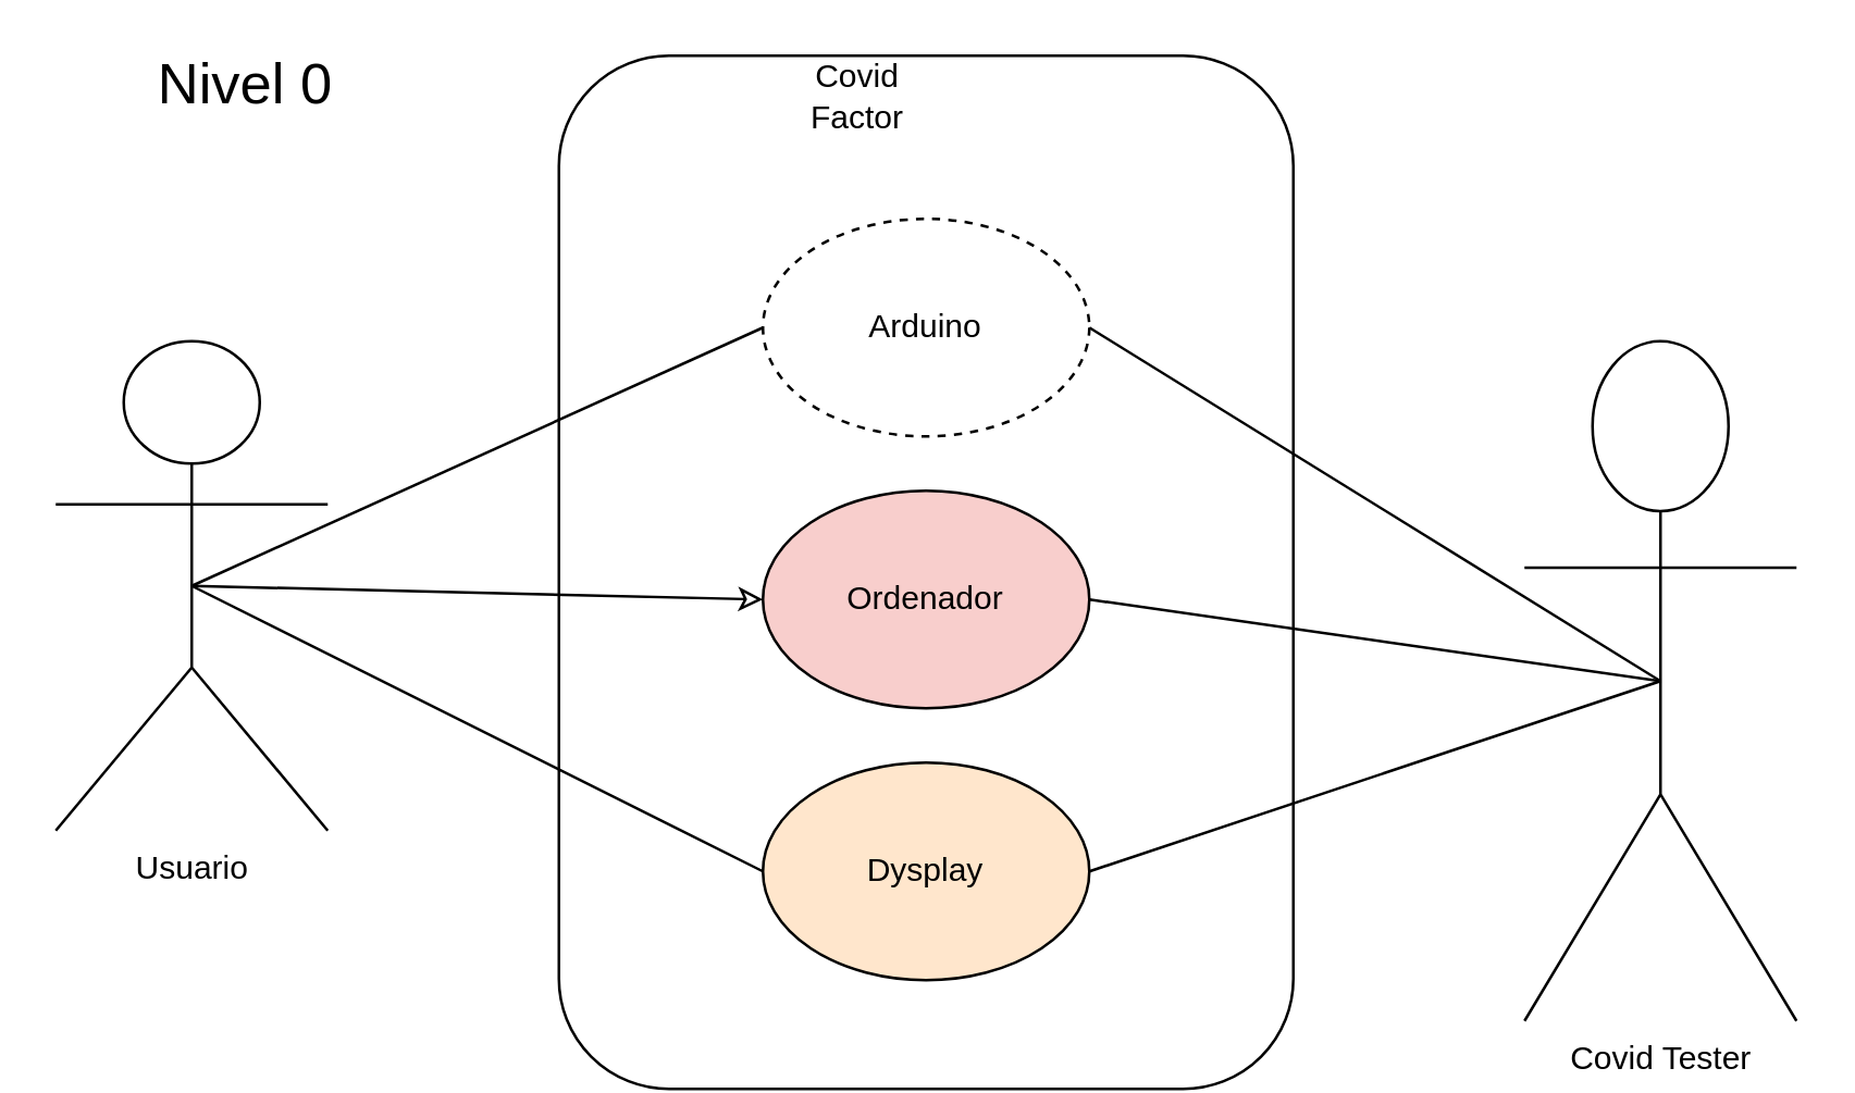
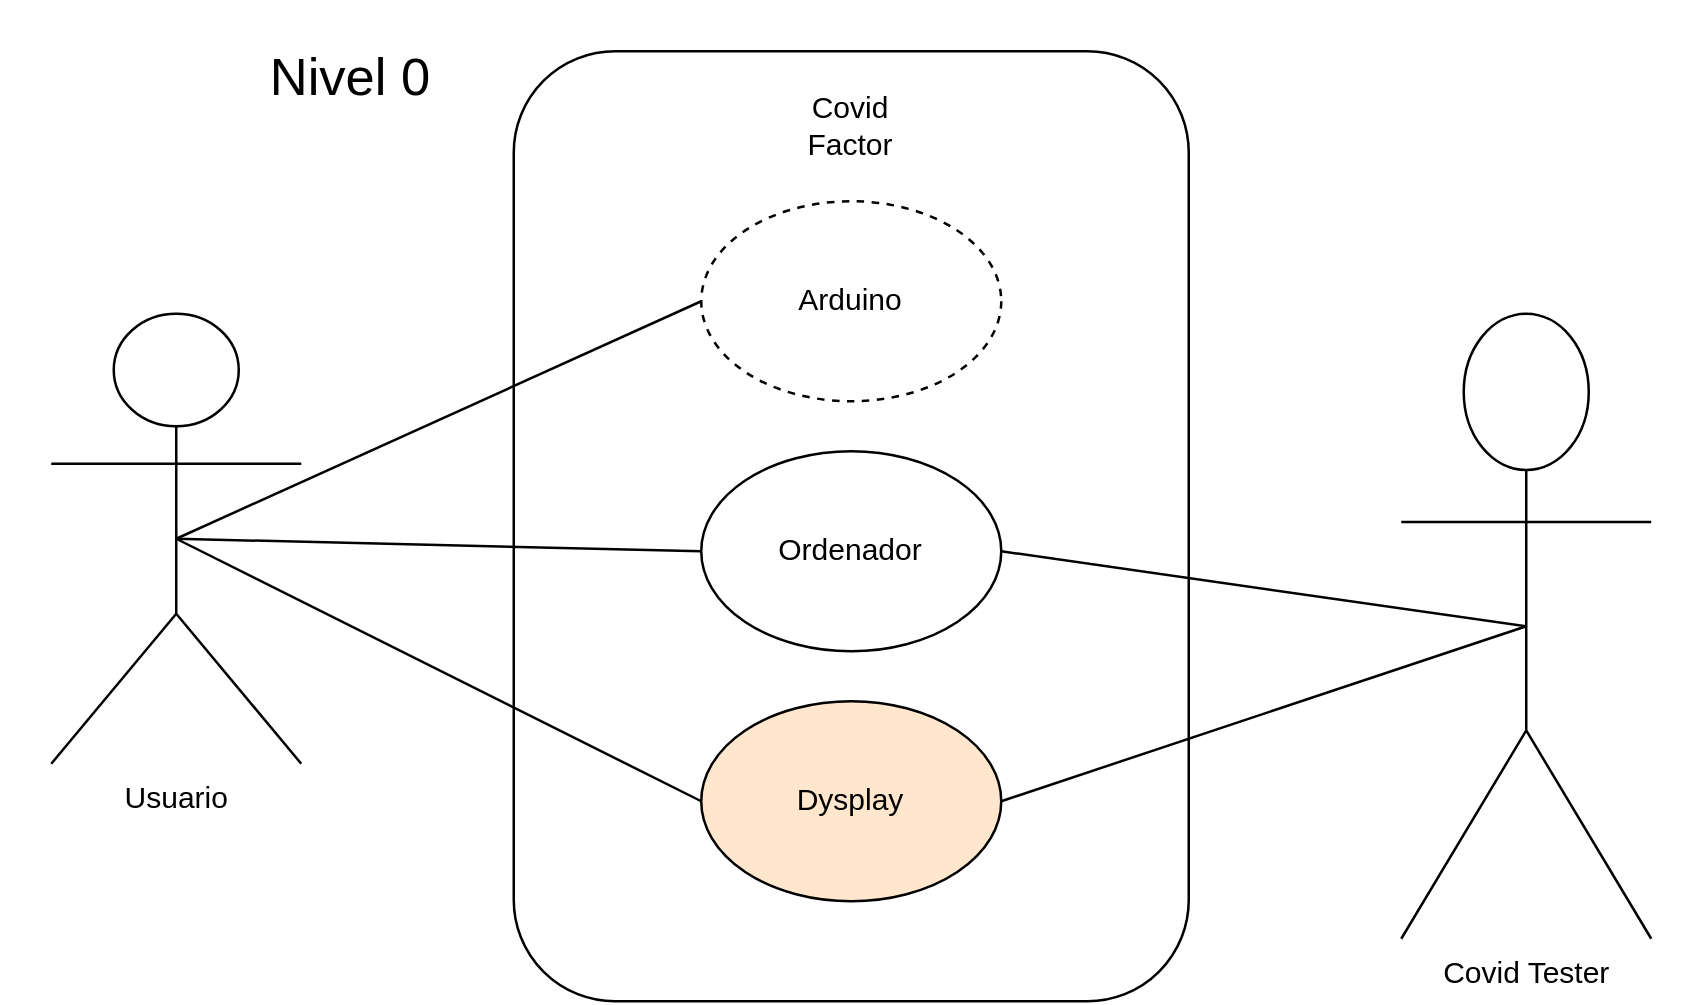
- <mxCell id="11" value="&lt;font style=&quot;font-size: 21px&quot;&gt;Nivel 0&lt;br&gt;&lt;/font&gt;" style="text;html=1;strokeColor=none;fillColor=none;align=center;verticalAlign=middle;whiteSpace=wrap;rounded=0;" parent="1" vertex="1"><mxGeometry x="40" y="20" width="100" height="20" as="geometry" /></mxCell>
+ <mxCell id="11" value="&lt;font style=&quot;font-size: 21px&quot;&gt;Nivel 0&lt;br&gt;&lt;/font&gt;" style="text;html=1;strokeColor=none;fillColor=none;align=center;verticalAlign=middle;whiteSpace=wrap;rounded=0;" parent="1" vertex="1"><mxGeometry x="90" y="20" width="100" height="20" as="geometry" /></mxCell>
- <mxCell id="12" value="Covid Factor" style="text;html=1;strokeColor=none;fillColor=none;align=center;verticalAlign=middle;whiteSpace=wrap;rounded=0;" parent="1" vertex="1"><mxGeometry x="280" y="25" width="70" height="20" as="geometry" /></mxCell>
+ <mxCell id="12" value="Covid Factor" style="text;html=1;strokeColor=none;fillColor=none;align=center;verticalAlign=middle;whiteSpace=wrap;rounded=0;" parent="1" vertex="1"><mxGeometry x="305" y="40" width="70" height="20" as="geometry" /></mxCell>
- <mxCell id="7" style="edgeStyle=none;rounded=0;orthogonalLoop=1;jettySize=auto;html=1;exitX=0.5;exitY=0.5;exitDx=0;exitDy=0;exitPerimeter=0;entryX=1;entryY=0.5;entryDx=0;entryDy=0;endArrow=none;endFill=0;" parent="1" source="10" target="13" edge="1"><mxGeometry relative="1" as="geometry" /></mxCell>
- <mxCell id="4" style="edgeStyle=none;rounded=0;orthogonalLoop=1;jettySize=auto;html=1;exitX=0.5;exitY=0.5;exitDx=0;exitDy=0;exitPerimeter=0;entryX=0;entryY=0.5;entryDx=0;entryDy=0;endArrow=classic;endFill=0;" parent="1" source="6" target="14" edge="1"><mxGeometry relative="1" as="geometry" /></mxCell>
+ <mxCell id="4" style="edgeStyle=none;rounded=0;orthogonalLoop=1;jettySize=auto;html=1;exitX=0.5;exitY=0.5;exitDx=0;exitDy=0;exitPerimeter=0;entryX=0;entryY=0.5;entryDx=0;entryDy=0;endArrow=none;endFill=0;" parent="1" source="6" target="14" edge="1"><mxGeometry relative="1" as="geometry" /></mxCell>
- <mxCell id="14" value="Ordenador" style="ellipse;whiteSpace=wrap;html=1;fillColor=#f8cecc;" parent="1" vertex="1"><mxGeometry x="280" y="180" width="120" height="80" as="geometry" /></mxCell>
+ <mxCell id="14" value="Ordenador" style="ellipse;whiteSpace=wrap;html=1;" parent="1" vertex="1"><mxGeometry x="280" y="180" width="120" height="80" as="geometry" /></mxCell>
